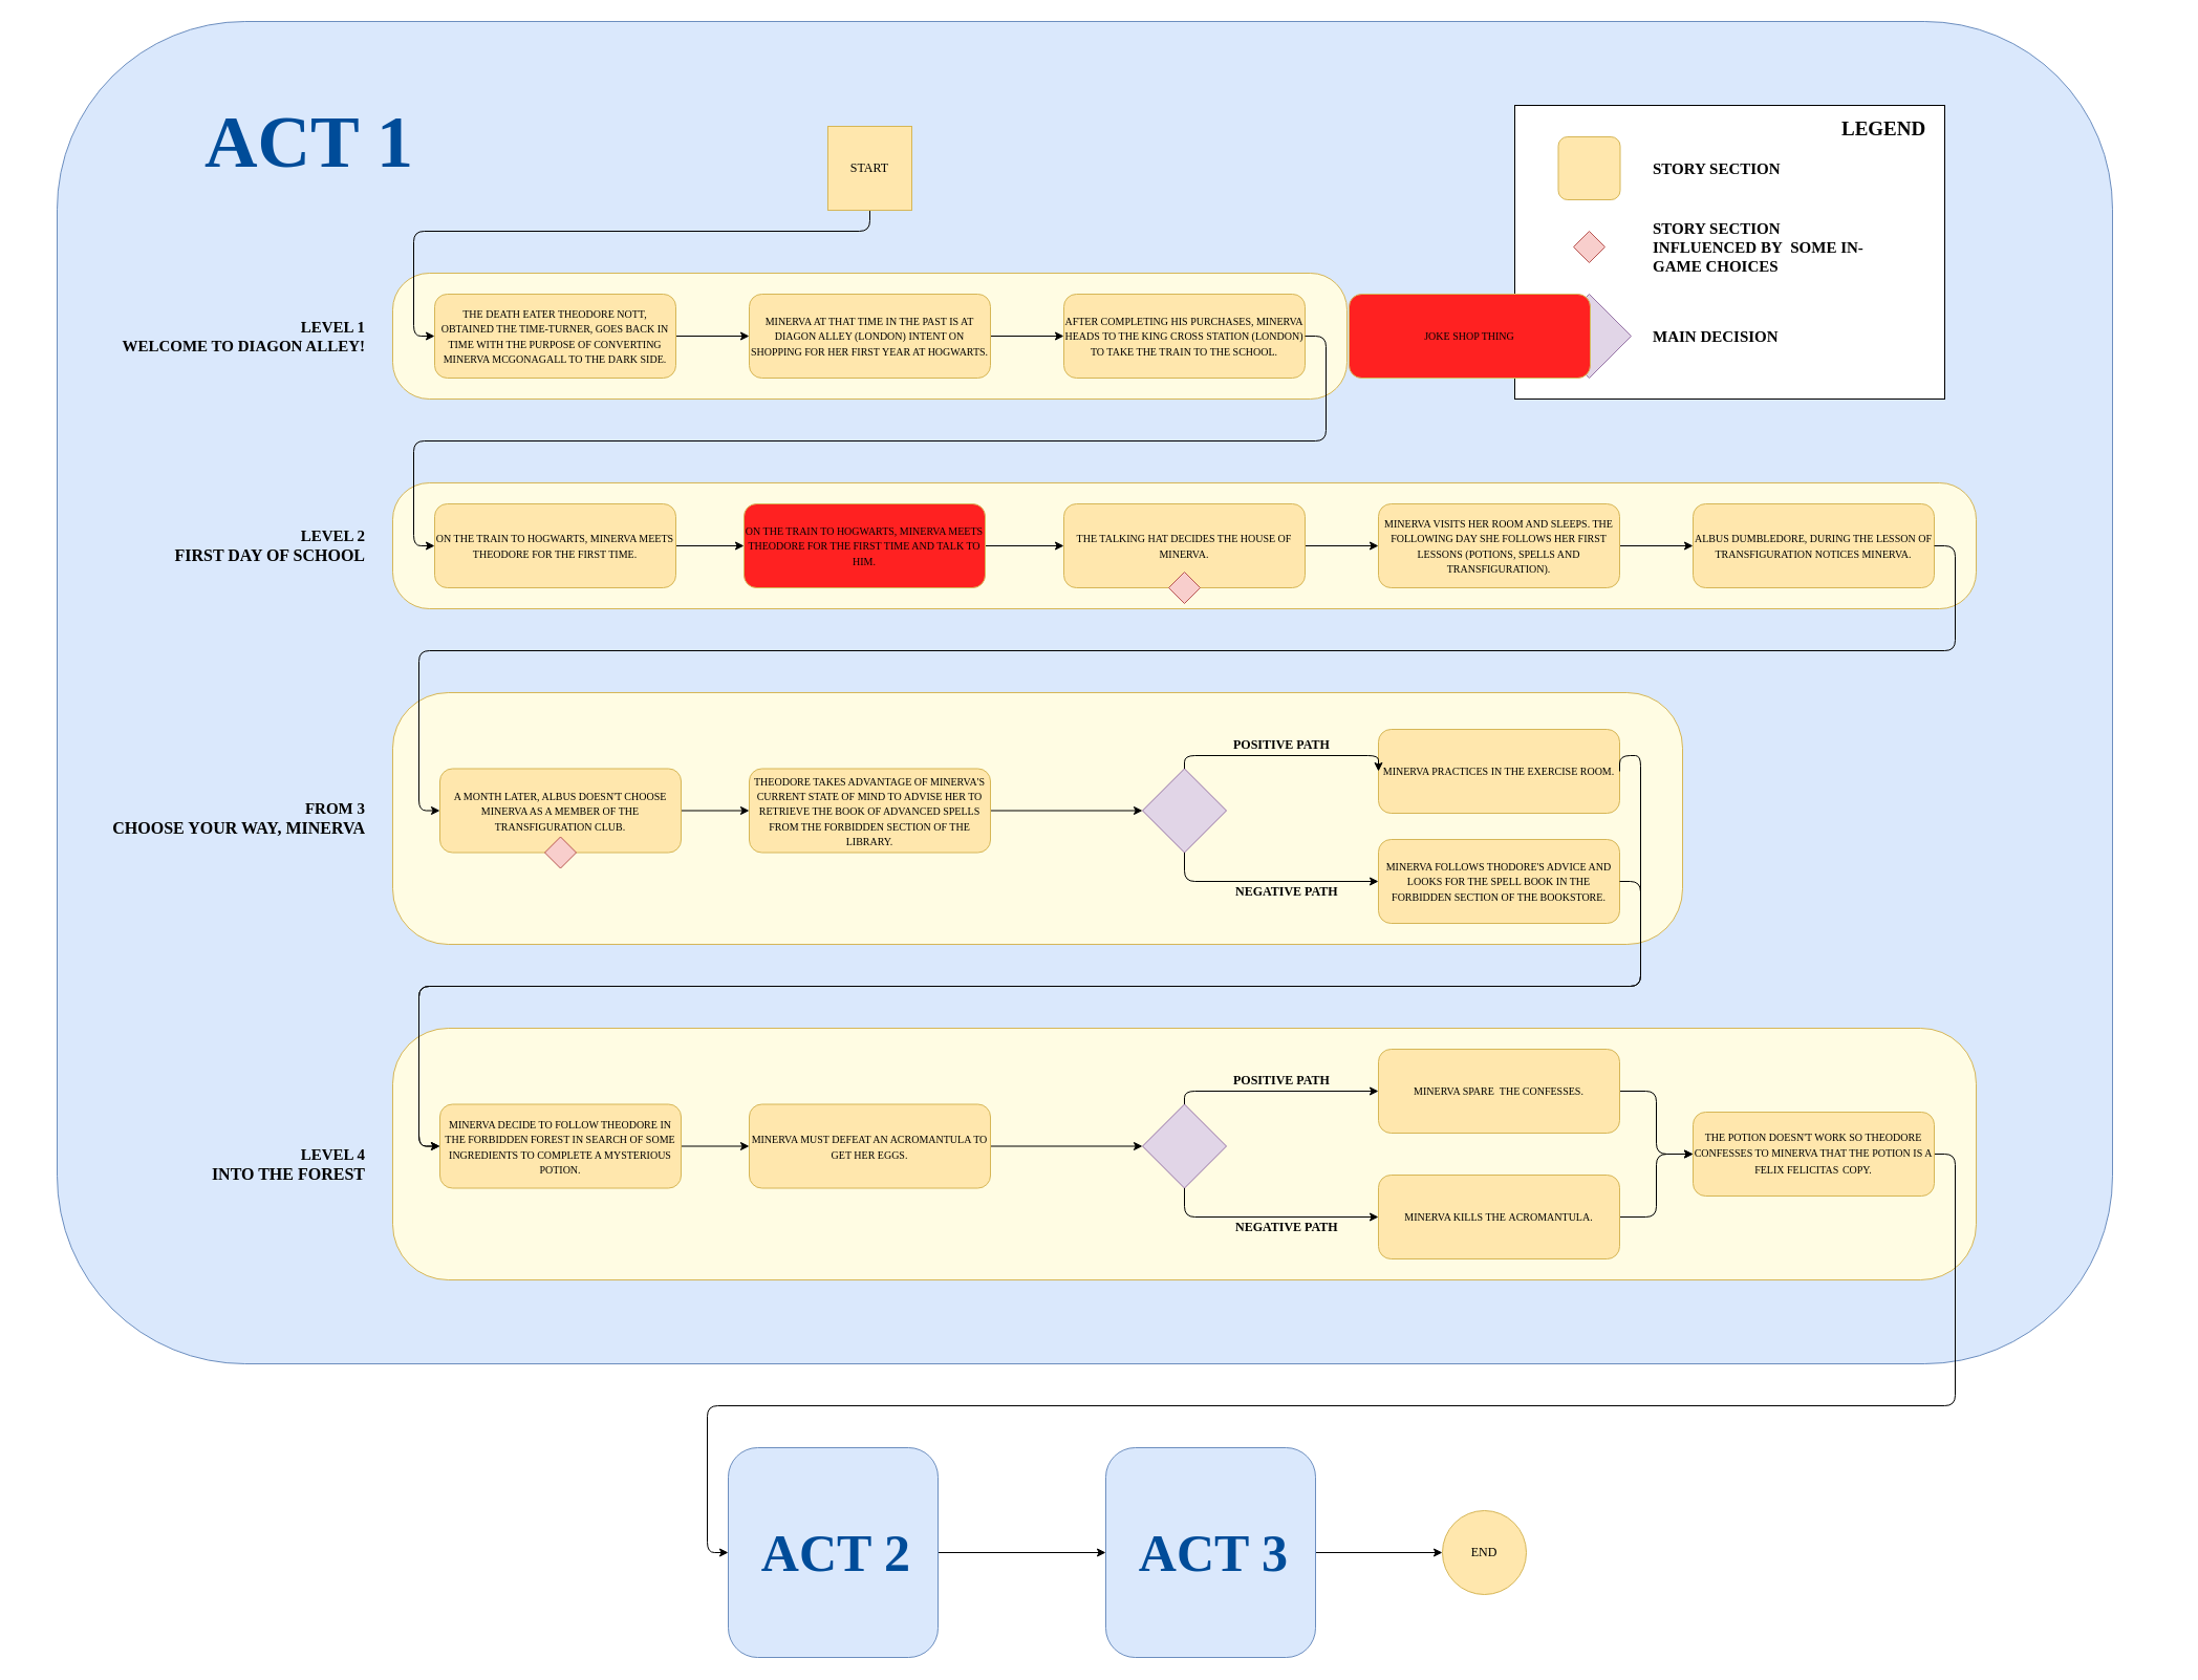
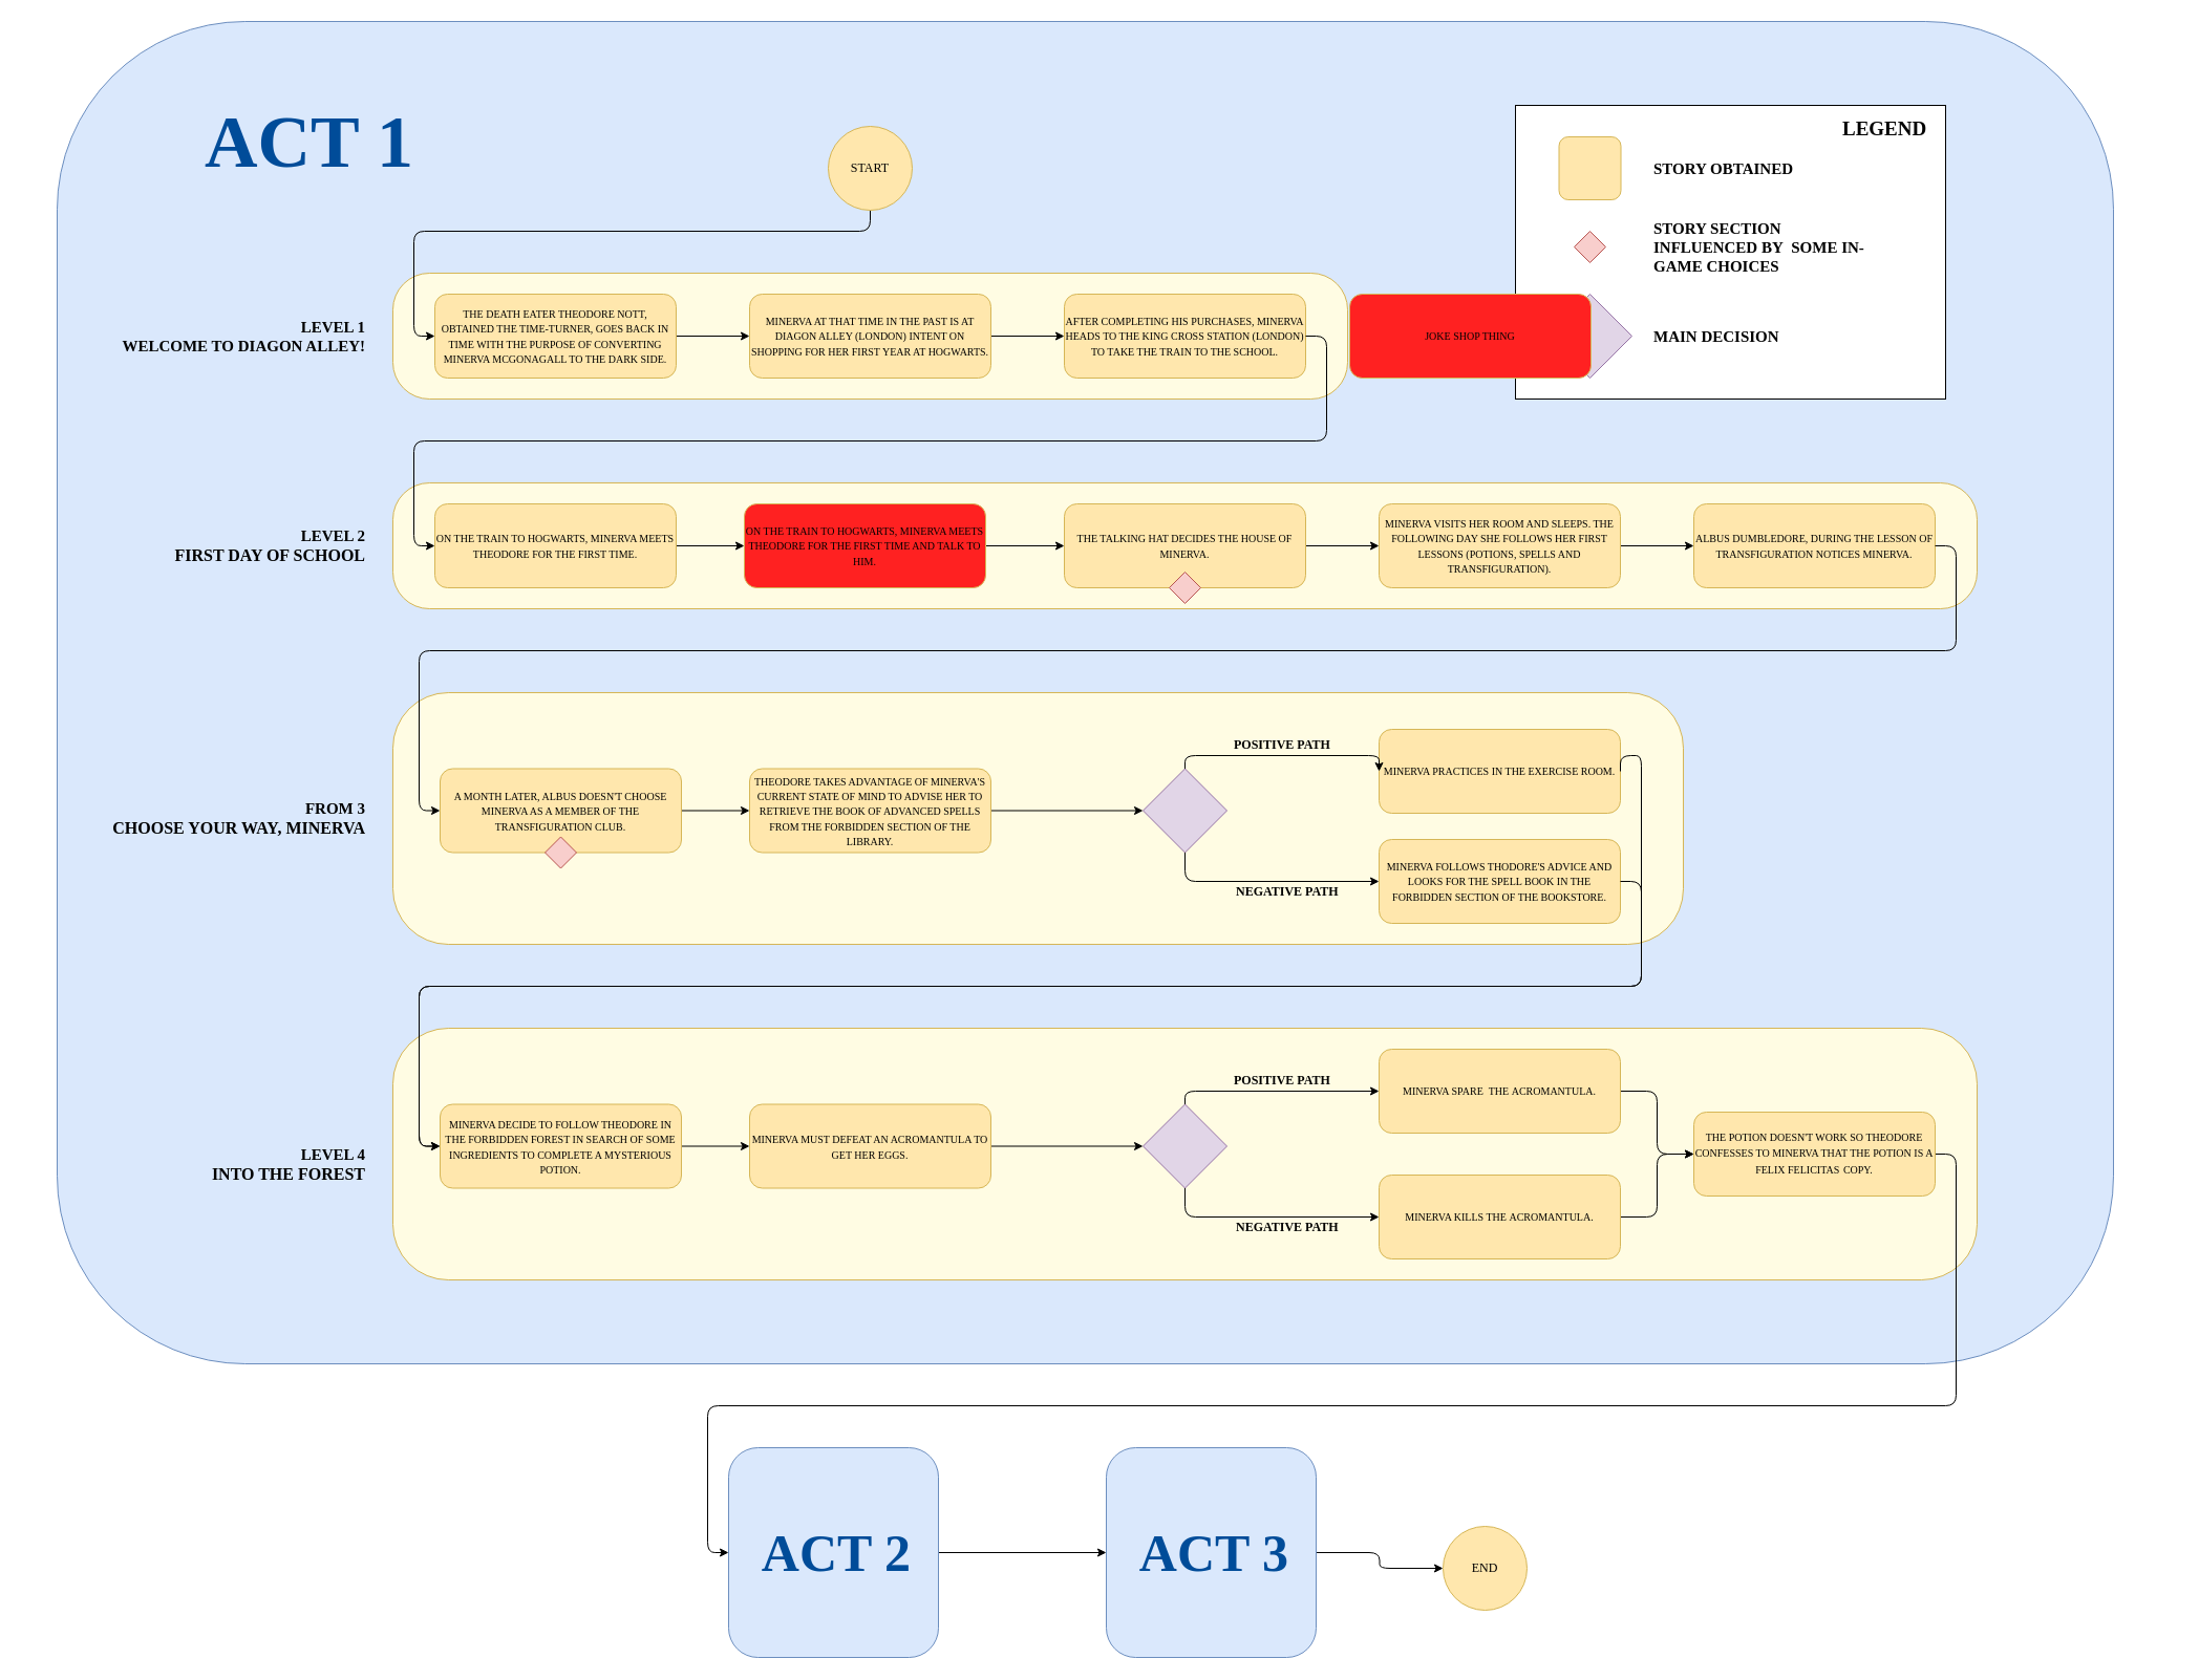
- <mxCell id="5" value="&lt;font face=&quot;Comfortaa&quot; data-font-src=&quot;https://fonts.googleapis.com/css?family=Comfortaa&quot;&gt;START&lt;/font&gt;" style="whiteSpace=wrap;html=1;aspect=fixed;strokeColor=#d6b656;fillColor=#FFE7AD;rounded=0;" parent="1" vertex="1"><mxGeometry x="789" y="120" width="80" height="80" as="geometry" /></mxCell>
+ <mxCell id="5" value="&lt;font face=&quot;Comfortaa&quot; data-font-src=&quot;https://fonts.googleapis.com/css?family=Comfortaa&quot;&gt;START&lt;/font&gt;" style="ellipse;whiteSpace=wrap;html=1;aspect=fixed;strokeColor=#d6b656;fillColor=#FFE7AD;" parent="1" vertex="1"><mxGeometry x="789" y="120" width="80" height="80" as="geometry" /></mxCell>
- <mxCell id="73" value="&lt;span style=&quot;font-size: 15px&quot;&gt;&lt;b&gt;STORY SECTION&lt;/b&gt;&lt;/span&gt;" style="text;html=1;strokeColor=none;fillColor=none;align=left;verticalAlign=middle;whiteSpace=wrap;rounded=0;shadow=0;fontFamily=Comfortaa;fontSource=https%3A%2F%2Ffonts.googleapis.com%2Fcss%3Ffamily%3DComfortaa;" parent="1" vertex="1"><mxGeometry x="1574" y="150" width="320" height="20" as="geometry" /></mxCell>
+ <mxCell id="73" value="&lt;span style=&quot;font-size: 15px&quot;&gt;&lt;b&gt;STORY OBTAINED&lt;/b&gt;&lt;/span&gt;" style="text;html=1;strokeColor=none;fillColor=none;align=left;verticalAlign=middle;whiteSpace=wrap;rounded=0;shadow=0;fontFamily=Comfortaa;fontSource=https%3A%2F%2Ffonts.googleapis.com%2Fcss%3Ffamily%3DComfortaa;" parent="1" vertex="1"><mxGeometry x="1574" y="150" width="320" height="20" as="geometry" /></mxCell>
- <mxCell id="47" value="&lt;font face=&quot;comfortaa&quot;&gt;&lt;span style=&quot;font-size: 10px&quot;&gt;MINERVA SPARE&amp;nbsp;&amp;nbsp;&lt;/span&gt;&lt;/font&gt;&lt;font face=&quot;comfortaa&quot;&gt;&lt;span style=&quot;font-size: 10px&quot;&gt;THE&amp;nbsp;&lt;/span&gt;&lt;/font&gt;&lt;span style=&quot;font-family: &amp;#34;comfortaa&amp;#34; ; font-size: 10px&quot;&gt;CONFESSES&lt;/span&gt;&lt;span style=&quot;font-family: &amp;#34;comfortaa&amp;#34; ; font-size: 10px&quot;&gt;.&lt;/span&gt;" style="rounded=1;whiteSpace=wrap;html=1;strokeColor=#d6b656;fillColor=#FFE7AD;align=center;perimeterSpacing=0;spacingTop=0;shadow=0;" parent="1" vertex="1"><mxGeometry x="1314" y="1000" width="230" height="80" as="geometry" /></mxCell>
+ <mxCell id="47" value="&lt;font face=&quot;comfortaa&quot;&gt;&lt;span style=&quot;font-size: 10px&quot;&gt;MINERVA SPARE&amp;nbsp;&amp;nbsp;&lt;/span&gt;&lt;/font&gt;&lt;font face=&quot;comfortaa&quot;&gt;&lt;span style=&quot;font-size: 10px&quot;&gt;THE&amp;nbsp;&lt;/span&gt;&lt;/font&gt;&lt;span style=&quot;font-family: &amp;#34;comfortaa&amp;#34; ; font-size: 10px&quot;&gt;ACROMANTULA&lt;/span&gt;&lt;span style=&quot;font-family: &amp;#34;comfortaa&amp;#34; ; font-size: 10px&quot;&gt;.&lt;/span&gt;" style="rounded=1;whiteSpace=wrap;html=1;strokeColor=#d6b656;fillColor=#FFE7AD;align=center;perimeterSpacing=0;spacingTop=0;shadow=0;" parent="1" vertex="1"><mxGeometry x="1314" y="1000" width="230" height="80" as="geometry" /></mxCell>
- <mxCell id="66" value="&lt;font face=&quot;Comfortaa&quot;&gt;END&lt;/font&gt;" style="ellipse;whiteSpace=wrap;html=1;aspect=fixed;strokeColor=#d6b656;fillColor=#FFE7AD;" parent="1" vertex="1"><mxGeometry x="1375" y="1440" width="80" height="80" as="geometry" /></mxCell>
+ <mxCell id="66" value="&lt;font face=&quot;Comfortaa&quot;&gt;END&lt;/font&gt;" style="ellipse;whiteSpace=wrap;html=1;aspect=fixed;strokeColor=#d6b656;fillColor=#FFE7AD;" parent="1" vertex="1"><mxGeometry x="1375" y="1455" width="80" height="80" as="geometry" /></mxCell>
